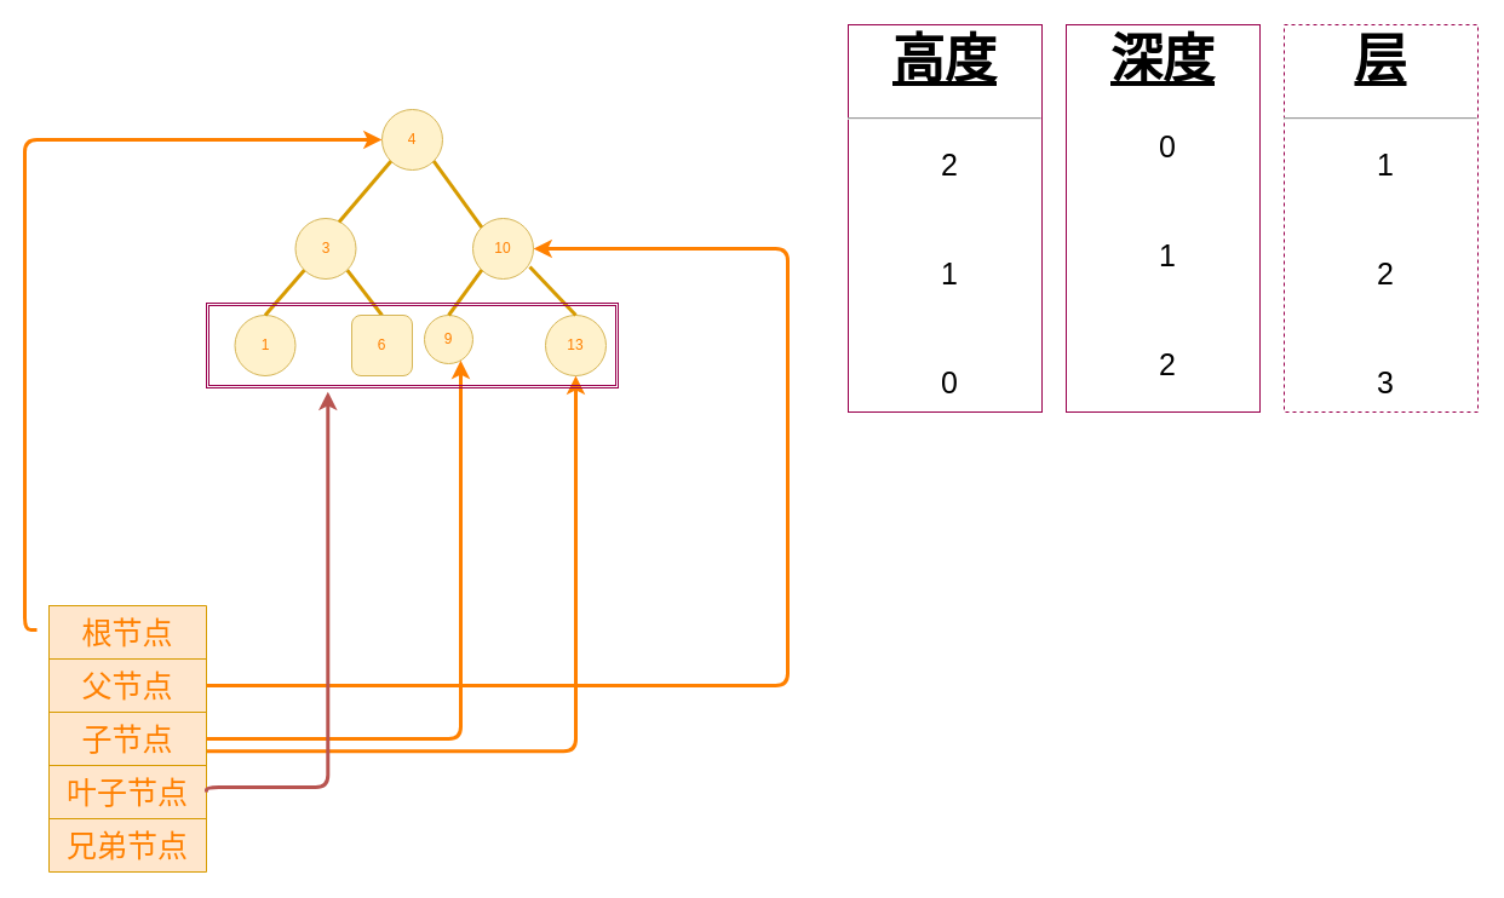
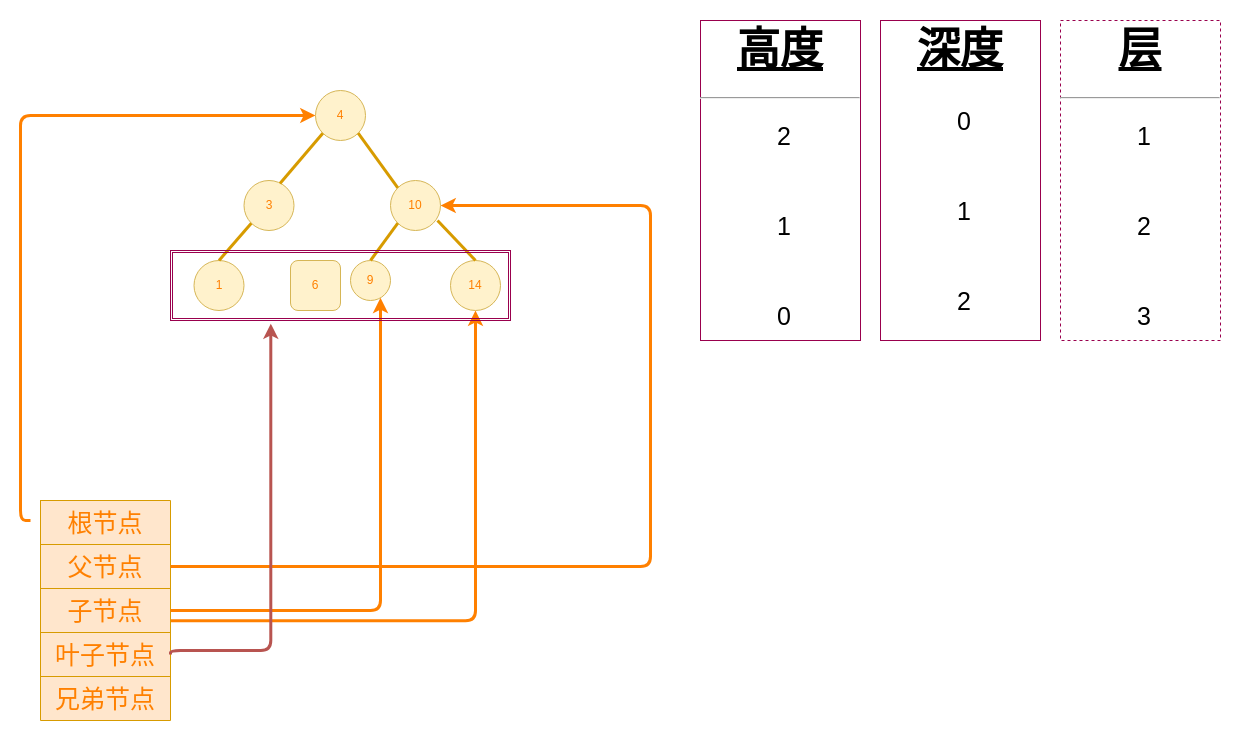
- <mxCell id="3" value="" style="endArrow=none;html=1;noJump=0;orthogonalLoop=0;comic=0;jumpSize=360;labelPosition=left;verticalLabelPosition=middle;align=right;verticalAlign=middle;exitX=0.5;exitY=0;exitDx=0;exitDy=0;entryX=1;entryY=1;entryDx=0;entryDy=0;fillColor=#ffe6cc;strokeColor=#d79b00;strokeWidth=3;" edge="1" parent="1" source="7" target="5"><mxGeometry width="50" height="50" relative="1" as="geometry"><mxPoint x="280" y="260" as="sourcePoint" /><mxPoint x="300" y="223" as="targetPoint" /></mxGeometry></mxCell>
- <mxCell id="9" value="13" style="ellipse;whiteSpace=wrap;html=1;aspect=fixed;fillColor=#fff2cc;strokeColor=#d6b656;fontColor=#FF8000;" vertex="1" parent="1"><mxGeometry x="450" y="260" width="50" height="50" as="geometry" /></mxCell>
+ <mxCell id="9" value="14" style="ellipse;whiteSpace=wrap;html=1;aspect=fixed;fillColor=#fff2cc;strokeColor=#d6b656;fontColor=#FF8000;" vertex="1" parent="1"><mxGeometry x="450" y="260" width="50" height="50" as="geometry" /></mxCell>
